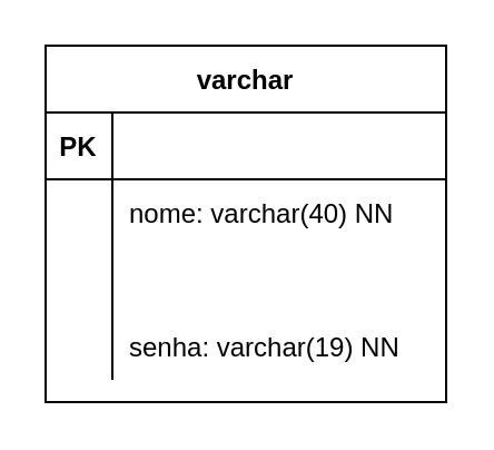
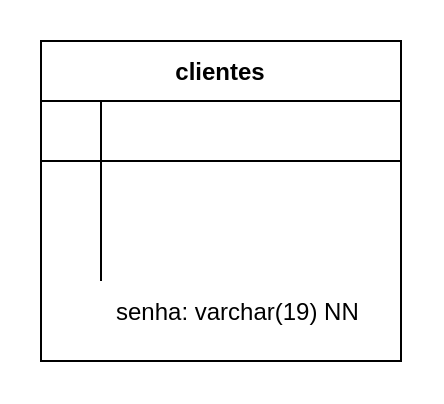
- <mxCell id="2" value="varchar" style="shape=table;startSize=30;container=1;collapsible=1;childLayout=tableLayout;fixedRows=1;rowLines=0;fontStyle=1;align=center;resizeLast=1;" vertex="1" parent="1"><mxGeometry x="20" y="20" width="180" height="160" as="geometry" /></mxCell>
+ <mxCell id="2" value="clientes" style="shape=table;startSize=30;container=1;collapsible=1;childLayout=tableLayout;fixedRows=1;rowLines=0;fontStyle=1;align=center;resizeLast=1;" vertex="1" parent="1"><mxGeometry x="20" y="20" width="180" height="160" as="geometry" /></mxCell>
- <mxCell id="4" value="PK" style="shape=partialRectangle;connectable=0;fillColor=none;top=0;left=0;bottom=0;right=0;fontStyle=1;overflow=hidden;" vertex="1" parent="3"><mxGeometry width="30" height="30" as="geometry" /></mxCell>
- <mxCell id="7" value="nome: varchar(40) NN" style="shape=partialRectangle;connectable=0;fillColor=none;top=0;left=0;bottom=0;right=0;align=left;spacingLeft=6;overflow=hidden;" vertex="1" parent="5"><mxGeometry x="30" width="150" height="30" as="geometry" /></mxCell>
